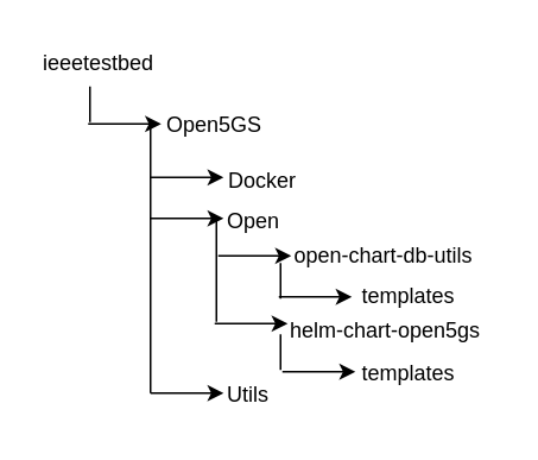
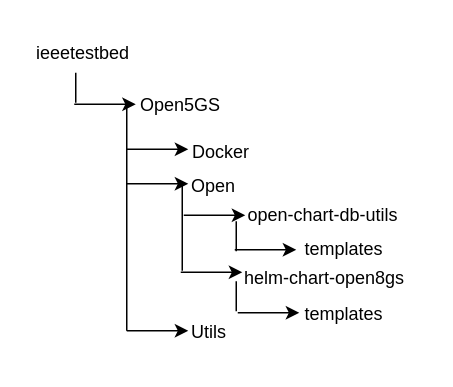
- <mxCell id="18" value="helm-chart-open5gs" style="text;html=1;strokeColor=none;fillColor=none;align=center;verticalAlign=middle;whiteSpace=wrap;rounded=0;" vertex="1" parent="1"><mxGeometry x="152" y="170" width="128" height="30" as="geometry" /></mxCell>
+ <mxCell id="18" value="helm-chart-open8gs" style="text;html=1;strokeColor=none;fillColor=none;align=center;verticalAlign=middle;whiteSpace=wrap;rounded=0;" vertex="1" parent="1"><mxGeometry x="152" y="170" width="128" height="30" as="geometry" /></mxCell>
